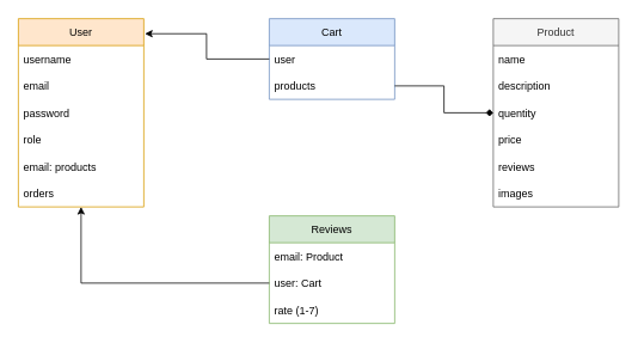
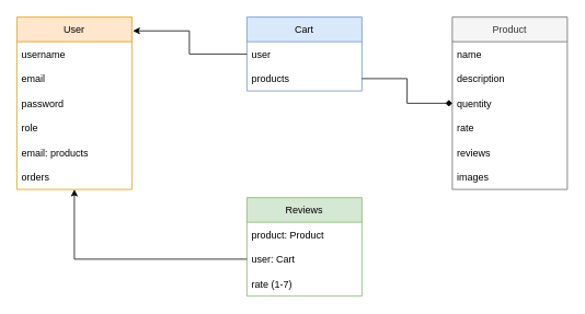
- <mxCell id="6" value="price" style="text;strokeColor=none;fillColor=none;align=left;verticalAlign=middle;spacingLeft=4;spacingRight=4;overflow=hidden;points=[[0,0.5],[1,0.5]];portConstraint=eastwest;rotatable=0;" vertex="1" parent="2"><mxGeometry y="120" width="140" height="30" as="geometry" /></mxCell>
+ <mxCell id="6" value="rate" style="text;strokeColor=none;fillColor=none;align=left;verticalAlign=middle;spacingLeft=4;spacingRight=4;overflow=hidden;points=[[0,0.5],[1,0.5]];portConstraint=eastwest;rotatable=0;" vertex="1" parent="2"><mxGeometry y="120" width="140" height="30" as="geometry" /></mxCell>
- <mxCell id="17" value="email: Product" style="text;strokeColor=none;fillColor=none;align=left;verticalAlign=middle;spacingLeft=4;spacingRight=4;overflow=hidden;points=[[0,0.5],[1,0.5]];portConstraint=eastwest;rotatable=0;" parent="16" vertex="1"><mxGeometry y="30" width="140" height="30" as="geometry" /></mxCell>
+ <mxCell id="17" value="product: Product" style="text;strokeColor=none;fillColor=none;align=left;verticalAlign=middle;spacingLeft=4;spacingRight=4;overflow=hidden;points=[[0,0.5],[1,0.5]];portConstraint=eastwest;rotatable=0;" parent="16" vertex="1"><mxGeometry y="30" width="140" height="30" as="geometry" /></mxCell>
